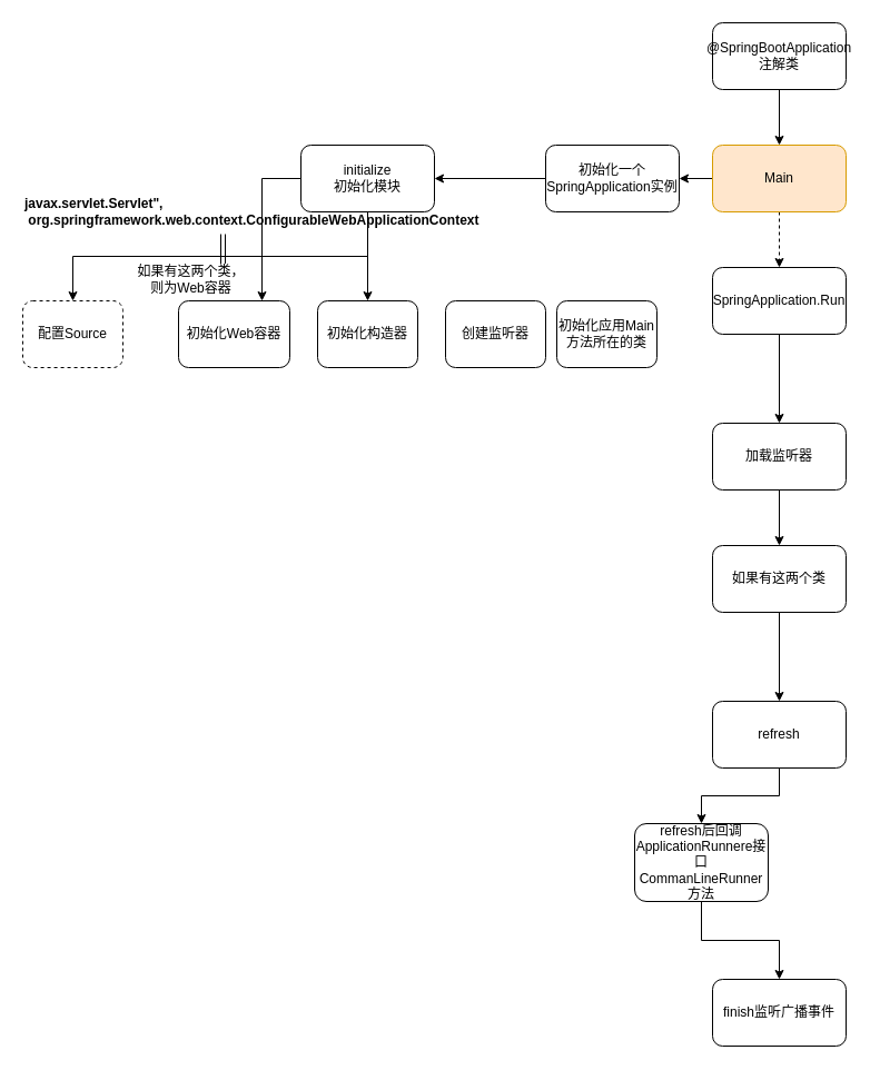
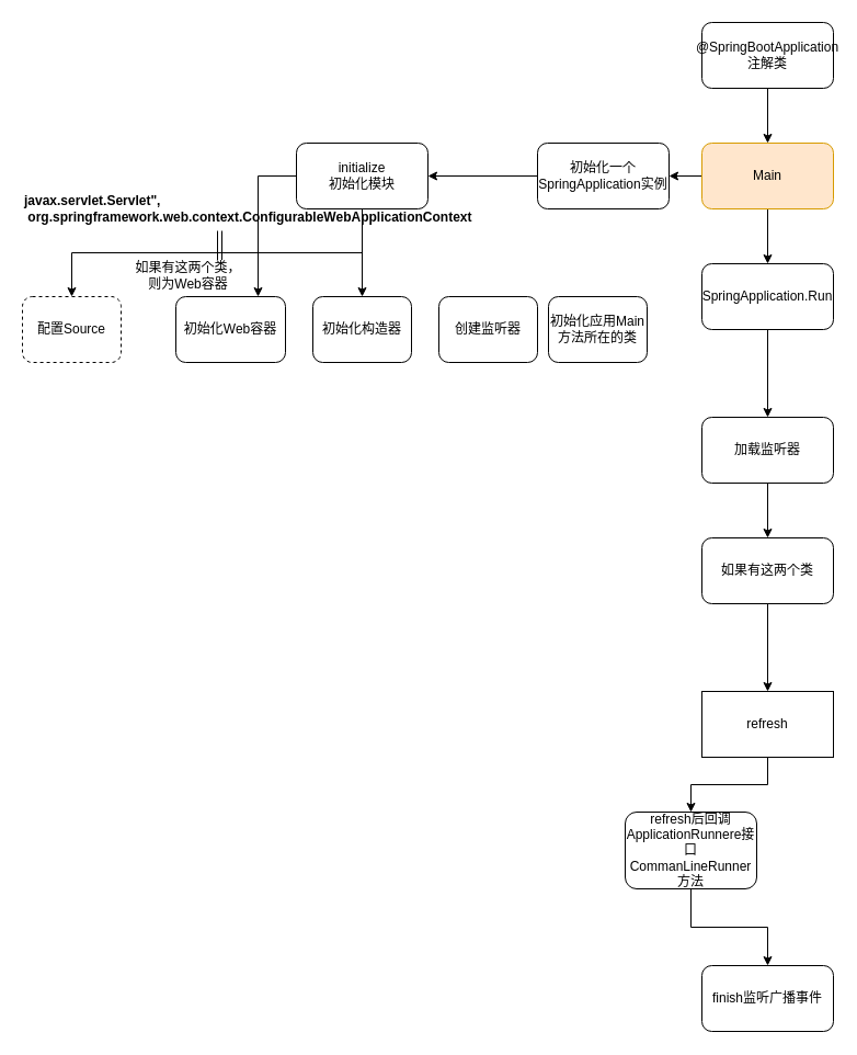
- <mxCell id="2" value="" style="edgeStyle=orthogonalEdgeStyle;rounded=0;orthogonalLoop=1;jettySize=auto;html=1;dashed=1;" edge="1" parent="1" source="4" target="6"><mxGeometry relative="1" as="geometry" /></mxCell>
+ <mxCell id="2" value="" style="edgeStyle=orthogonalEdgeStyle;rounded=0;orthogonalLoop=1;jettySize=auto;html=1;" edge="1" parent="1" source="4" target="6"><mxGeometry relative="1" as="geometry" /></mxCell>
- <mxCell id="19" value="refresh" style="rounded=1;whiteSpace=wrap;html=1;" vertex="1" parent="1"><mxGeometry x="640" y="630" width="120" height="60" as="geometry" /></mxCell>
+ <mxCell id="19" value="refresh" style="whiteSpace=wrap;html=1;rounded=0;" vertex="1" parent="1"><mxGeometry x="640" y="630" width="120" height="60" as="geometry" /></mxCell>
